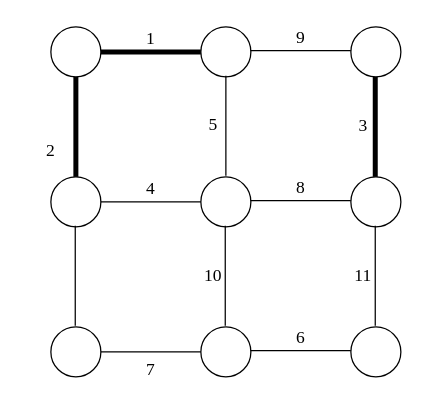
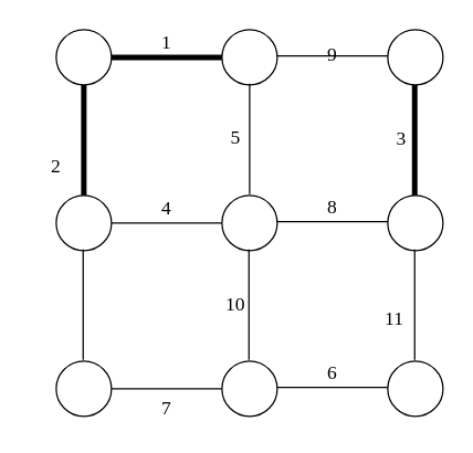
- <mxCell id="20" value="9" style="text;html=1;strokeColor=none;fillColor=none;align=center;verticalAlign=middle;whiteSpace=wrap;rounded=0;fontFamily=cm;fontSize=14;" vertex="1" parent="1"><mxGeometry x="220" y="20" width="40" height="20" as="geometry" /></mxCell>
+ <mxCell id="20" value="9" style="text;html=1;strokeColor=none;fillColor=none;align=center;verticalAlign=middle;whiteSpace=wrap;rounded=0;fontFamily=cm;fontSize=14;" vertex="1" parent="1"><mxGeometry x="220" y="30" width="40" height="20" as="geometry" /></mxCell>
- <mxCell id="33" value="11" style="text;html=1;strokeColor=none;fillColor=none;align=center;verticalAlign=middle;whiteSpace=wrap;rounded=0;fontFamily=cm;fontSize=14;" vertex="1" parent="1"><mxGeometry x="270" y="211" width="40" height="20" as="geometry" /></mxCell>
+ <mxCell id="33" value="11" style="text;html=1;strokeColor=none;fillColor=none;align=center;verticalAlign=middle;whiteSpace=wrap;rounded=0;fontFamily=cm;fontSize=14;" vertex="1" parent="1"><mxGeometry x="265" y="221" width="40" height="20" as="geometry" /></mxCell>
